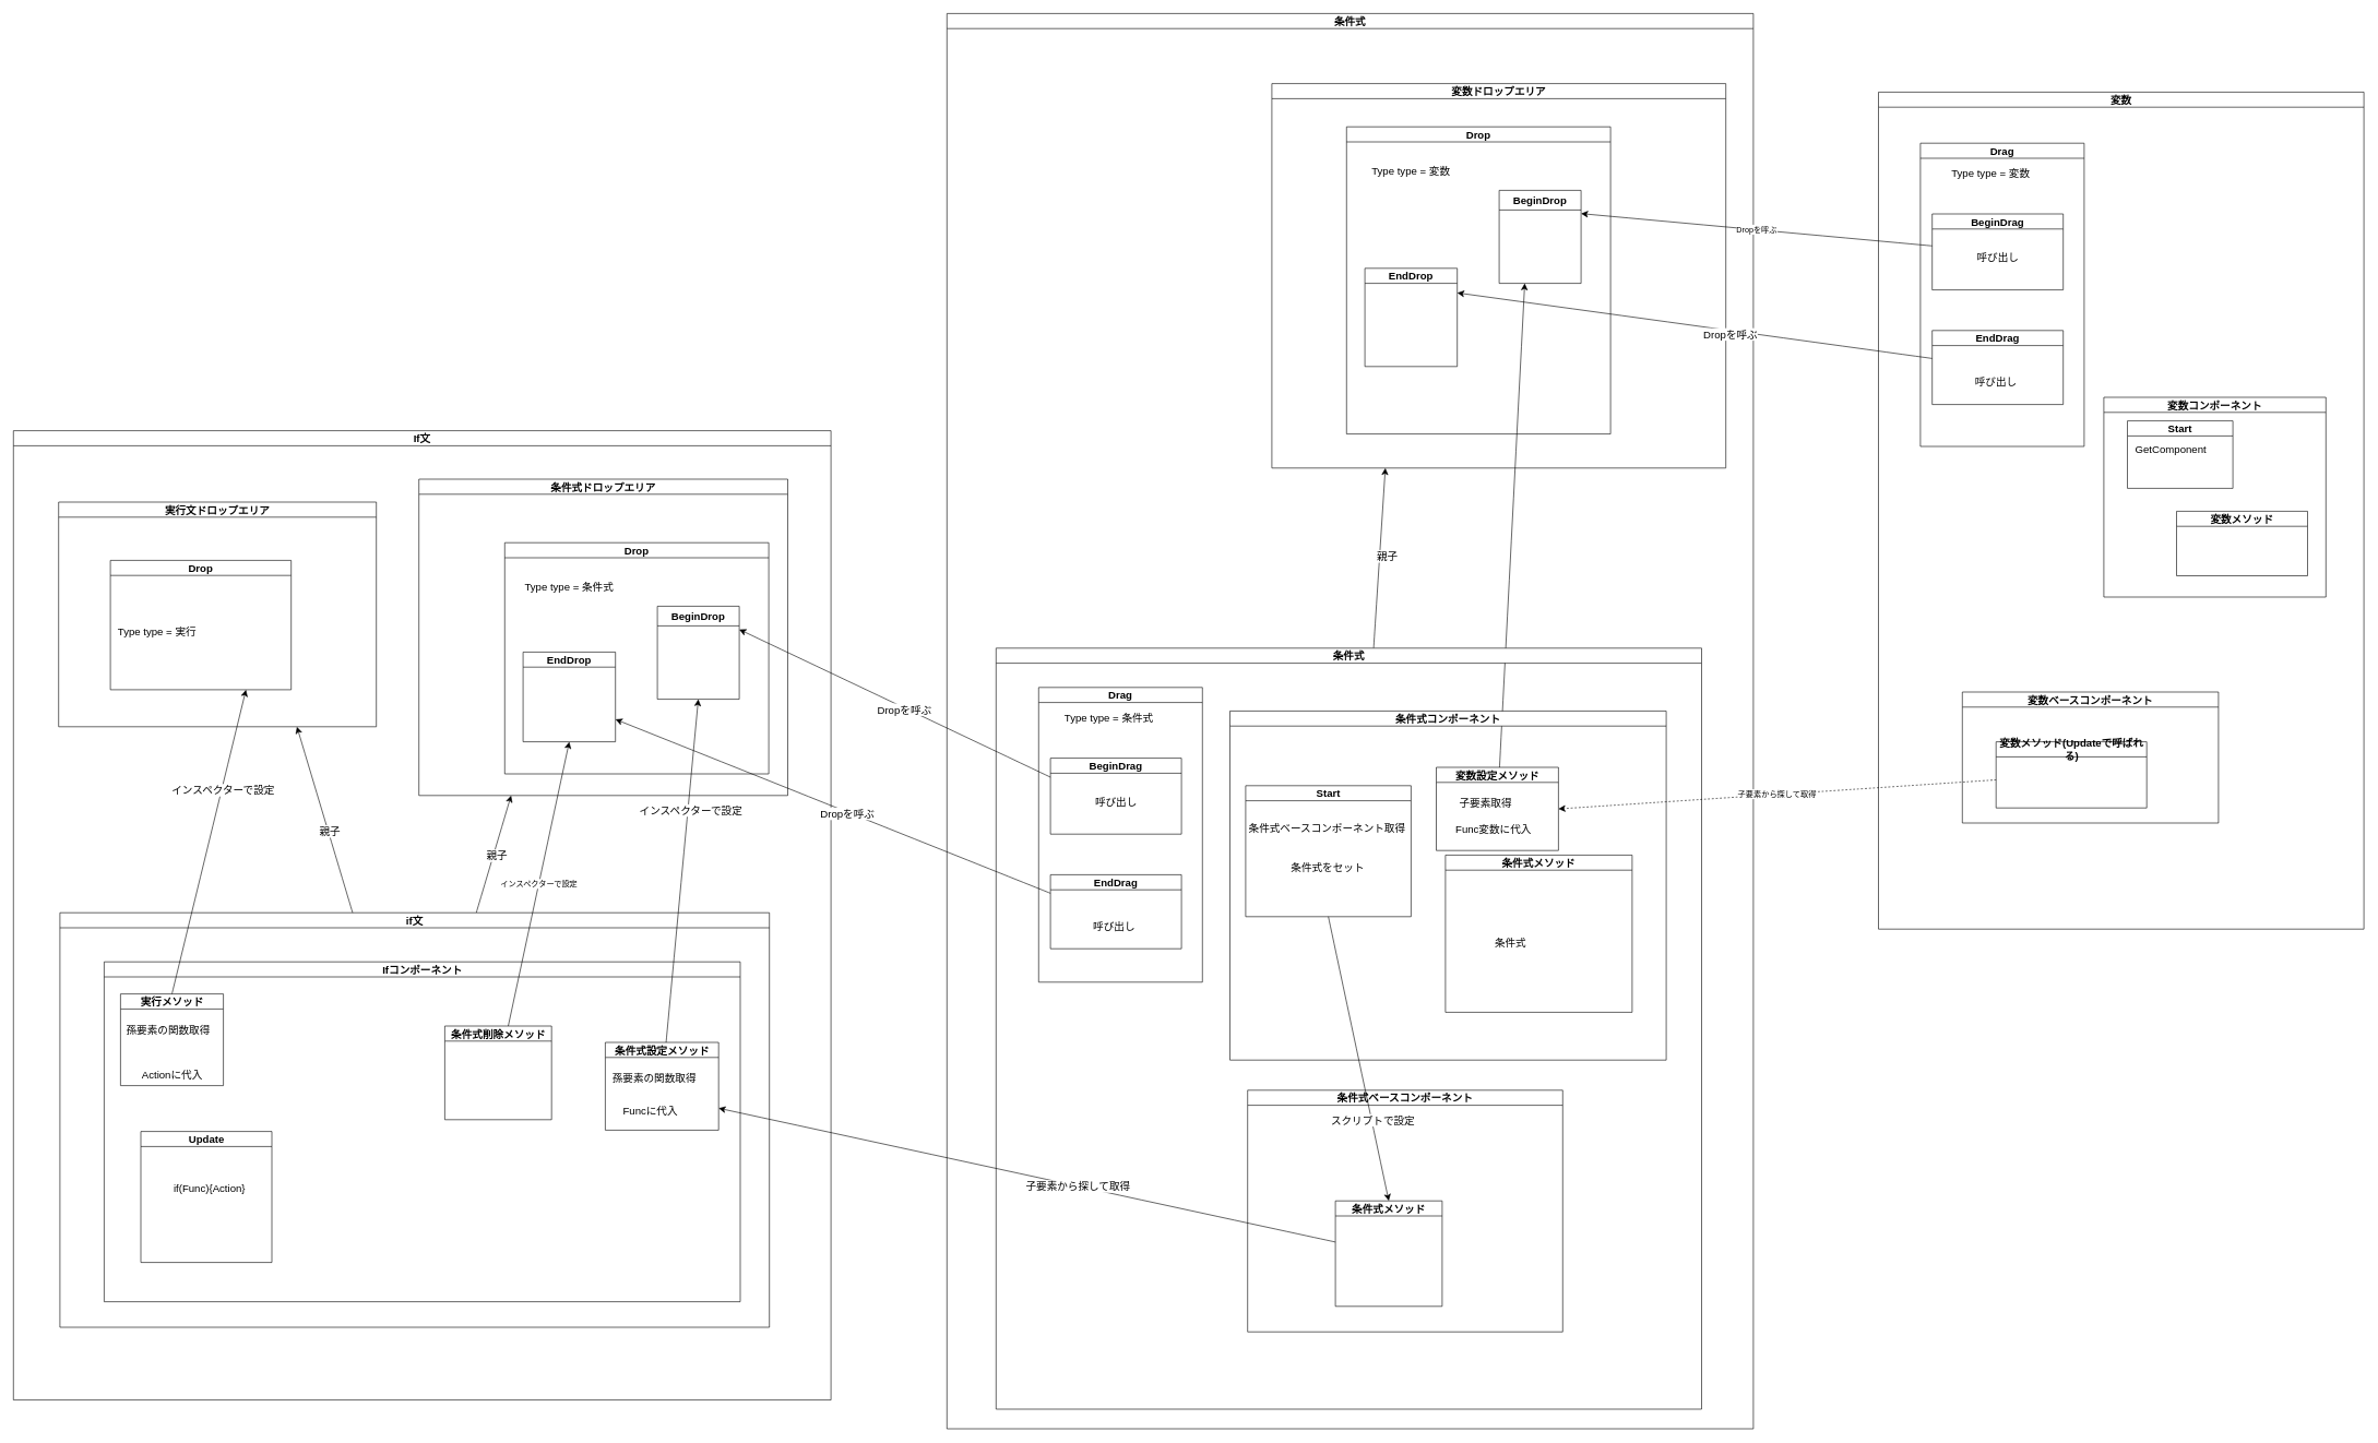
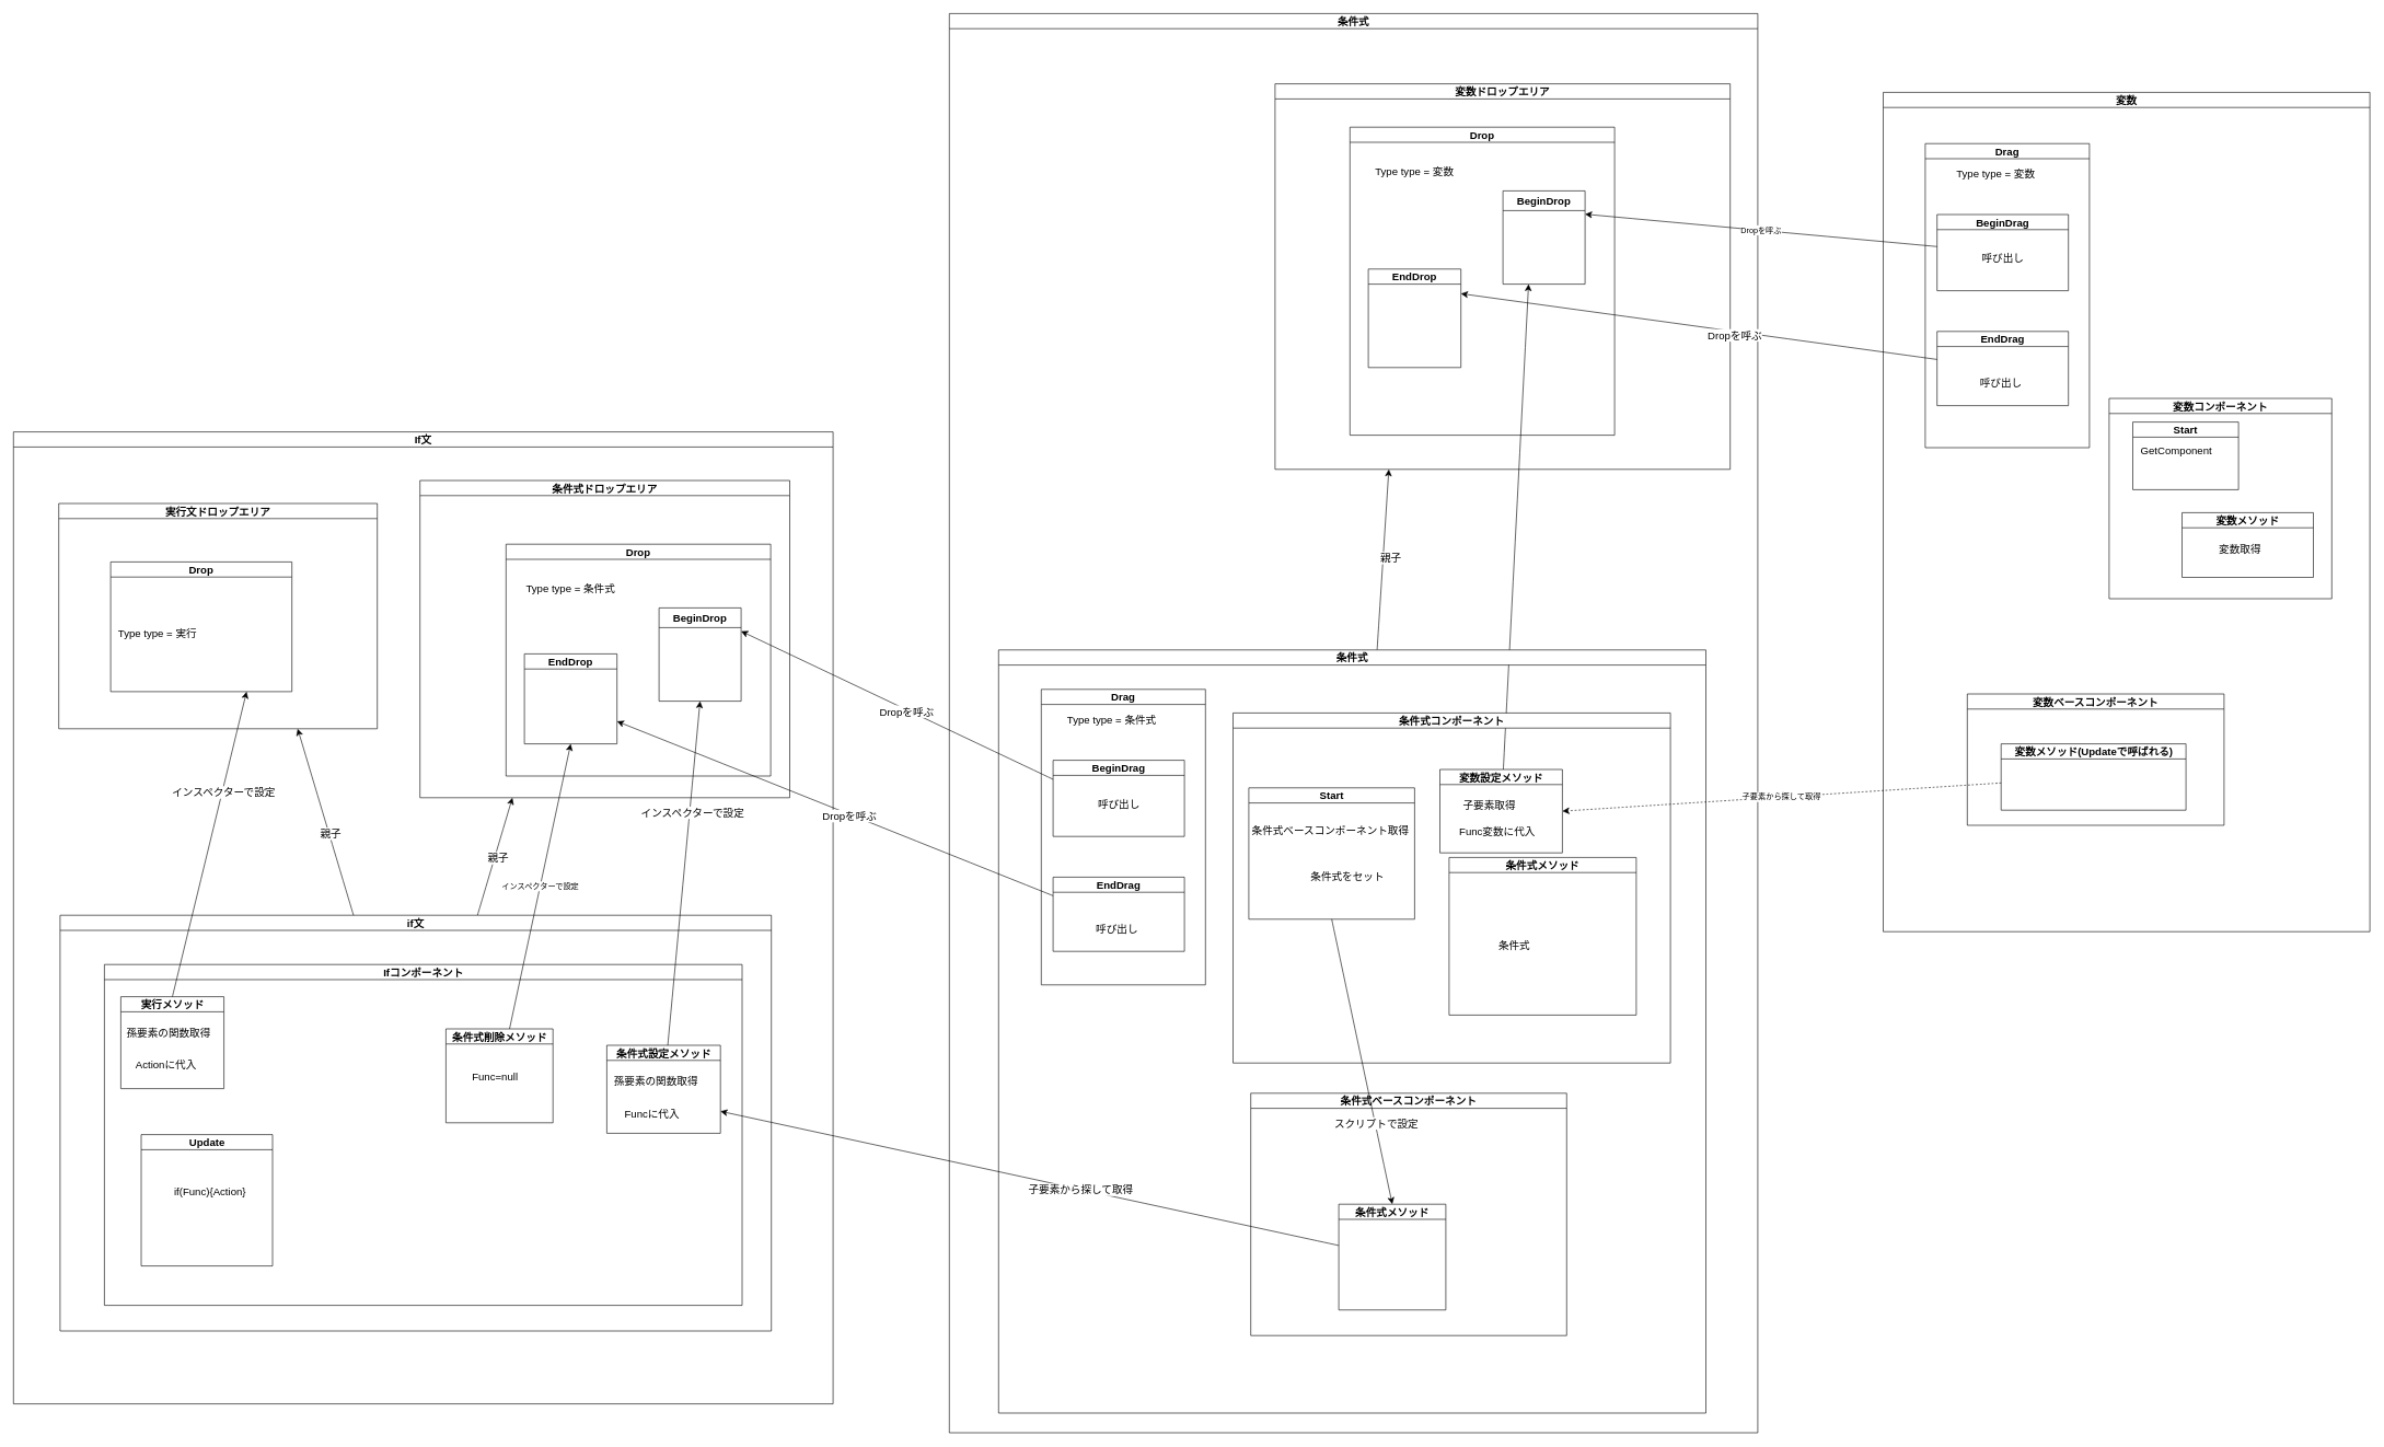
+ <mxCell id="81" value="変数取得" style="text;html=1;align=center;verticalAlign=middle;resizable=0;points=[];autosize=1;strokeColor=none;fillColor=none;fontSize=16;" parent="80" vertex="1"><mxGeometry x="47" y="39" width="82" height="31" as="geometry" /></mxCell>
- <mxCell id="79" value="変数メソッド(Updateで呼ばれる)" style="swimlane;whiteSpace=wrap;html=1;fontSize=16;" parent="78" vertex="1"><mxGeometry x="51.5" y="76" width="230" height="101" as="geometry" /></mxCell>
+ <mxCell id="79" value="変数メソッド(Updateで呼ばれる)" style="swimlane;whiteSpace=wrap;html=1;fontSize=16;" parent="78" vertex="1"><mxGeometry x="51.5" y="76" width="281.5" height="101" as="geometry" /></mxCell>
- <mxCell id="82" value="条件式をセット" style="text;html=1;align=center;verticalAlign=middle;resizable=0;points=[];autosize=1;strokeColor=none;fillColor=none;fontSize=16;" parent="1" vertex="1"><mxGeometry x="1961" y="1307" width="130" height="31" as="geometry" /></mxCell>
+ <mxCell id="82" value="条件式をセット" style="text;html=1;align=center;verticalAlign=middle;resizable=0;points=[];autosize=1;strokeColor=none;fillColor=none;fontSize=16;" parent="1" vertex="1"><mxGeometry x="1986" y="1317" width="130" height="31" as="geometry" /></mxCell>
+ <mxCell id="47" value="Func=null" style="text;html=1;align=center;verticalAlign=middle;resizable=0;points=[];autosize=1;strokeColor=none;fillColor=none;fontSize=16;" parent="46" vertex="1"><mxGeometry x="30" y="56" width="88" height="31" as="geometry" /></mxCell>
- <mxCell id="43" value="Actionに代入" style="text;html=1;align=center;verticalAlign=middle;resizable=0;points=[];autosize=1;strokeColor=none;fillColor=none;fontSize=16;" parent="41" vertex="1"><mxGeometry x="23.5" y="107" width="110" height="31" as="geometry" /></mxCell>
+ <mxCell id="43" value="Actionに代入" style="text;html=1;align=center;verticalAlign=middle;resizable=0;points=[];autosize=1;strokeColor=none;fillColor=none;fontSize=16;" parent="41" vertex="1"><mxGeometry x="13.5" y="87" width="110" height="31" as="geometry" /></mxCell>
